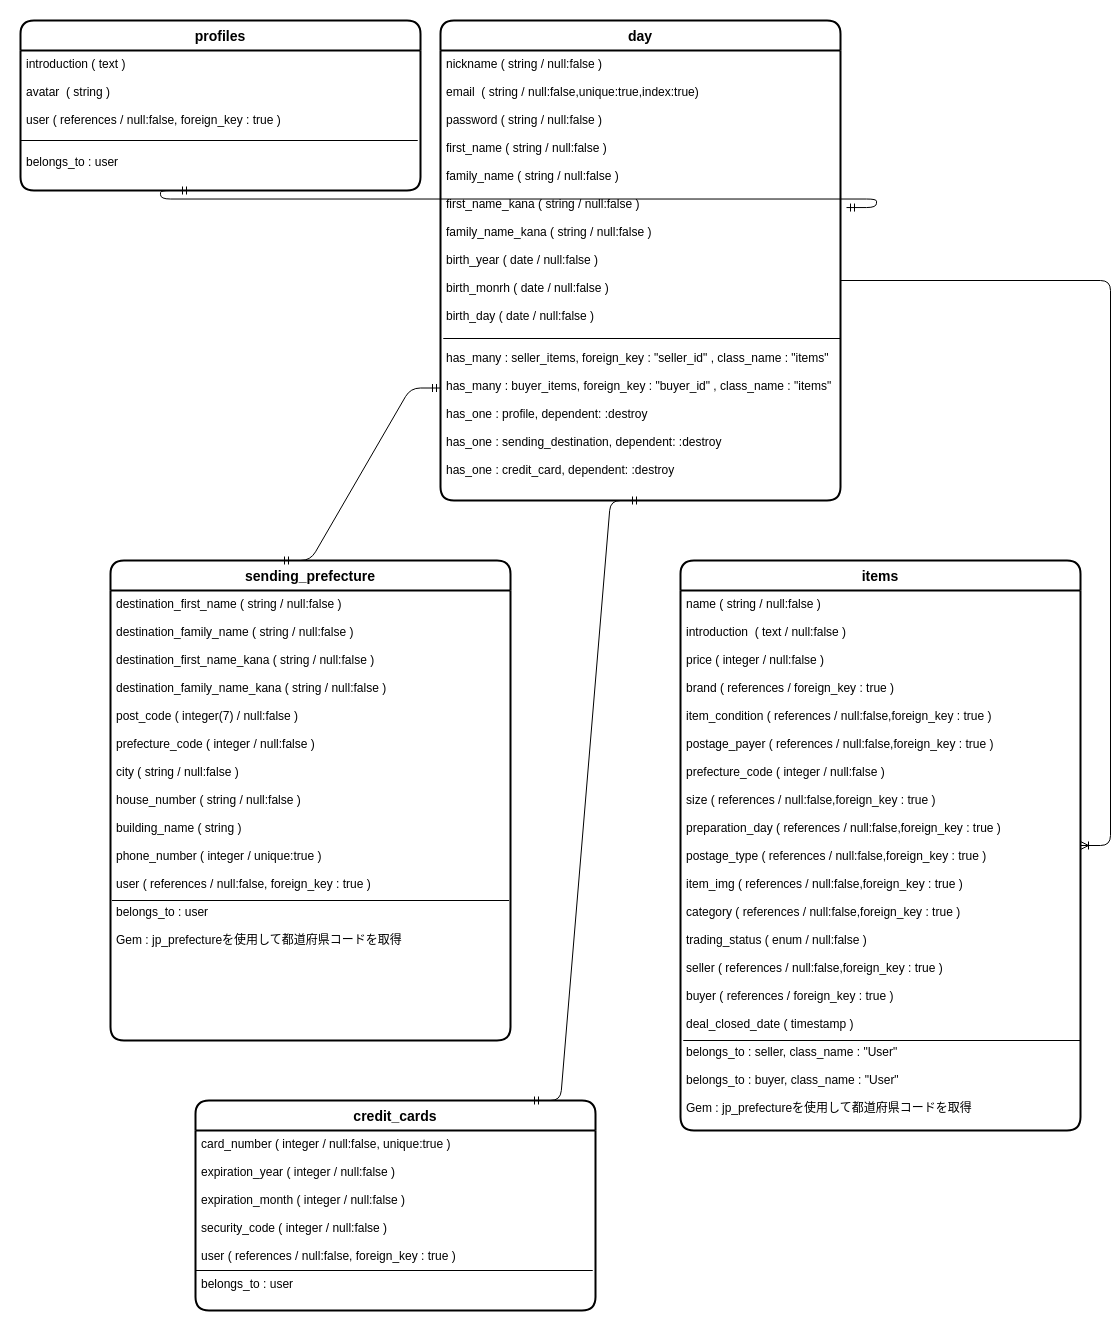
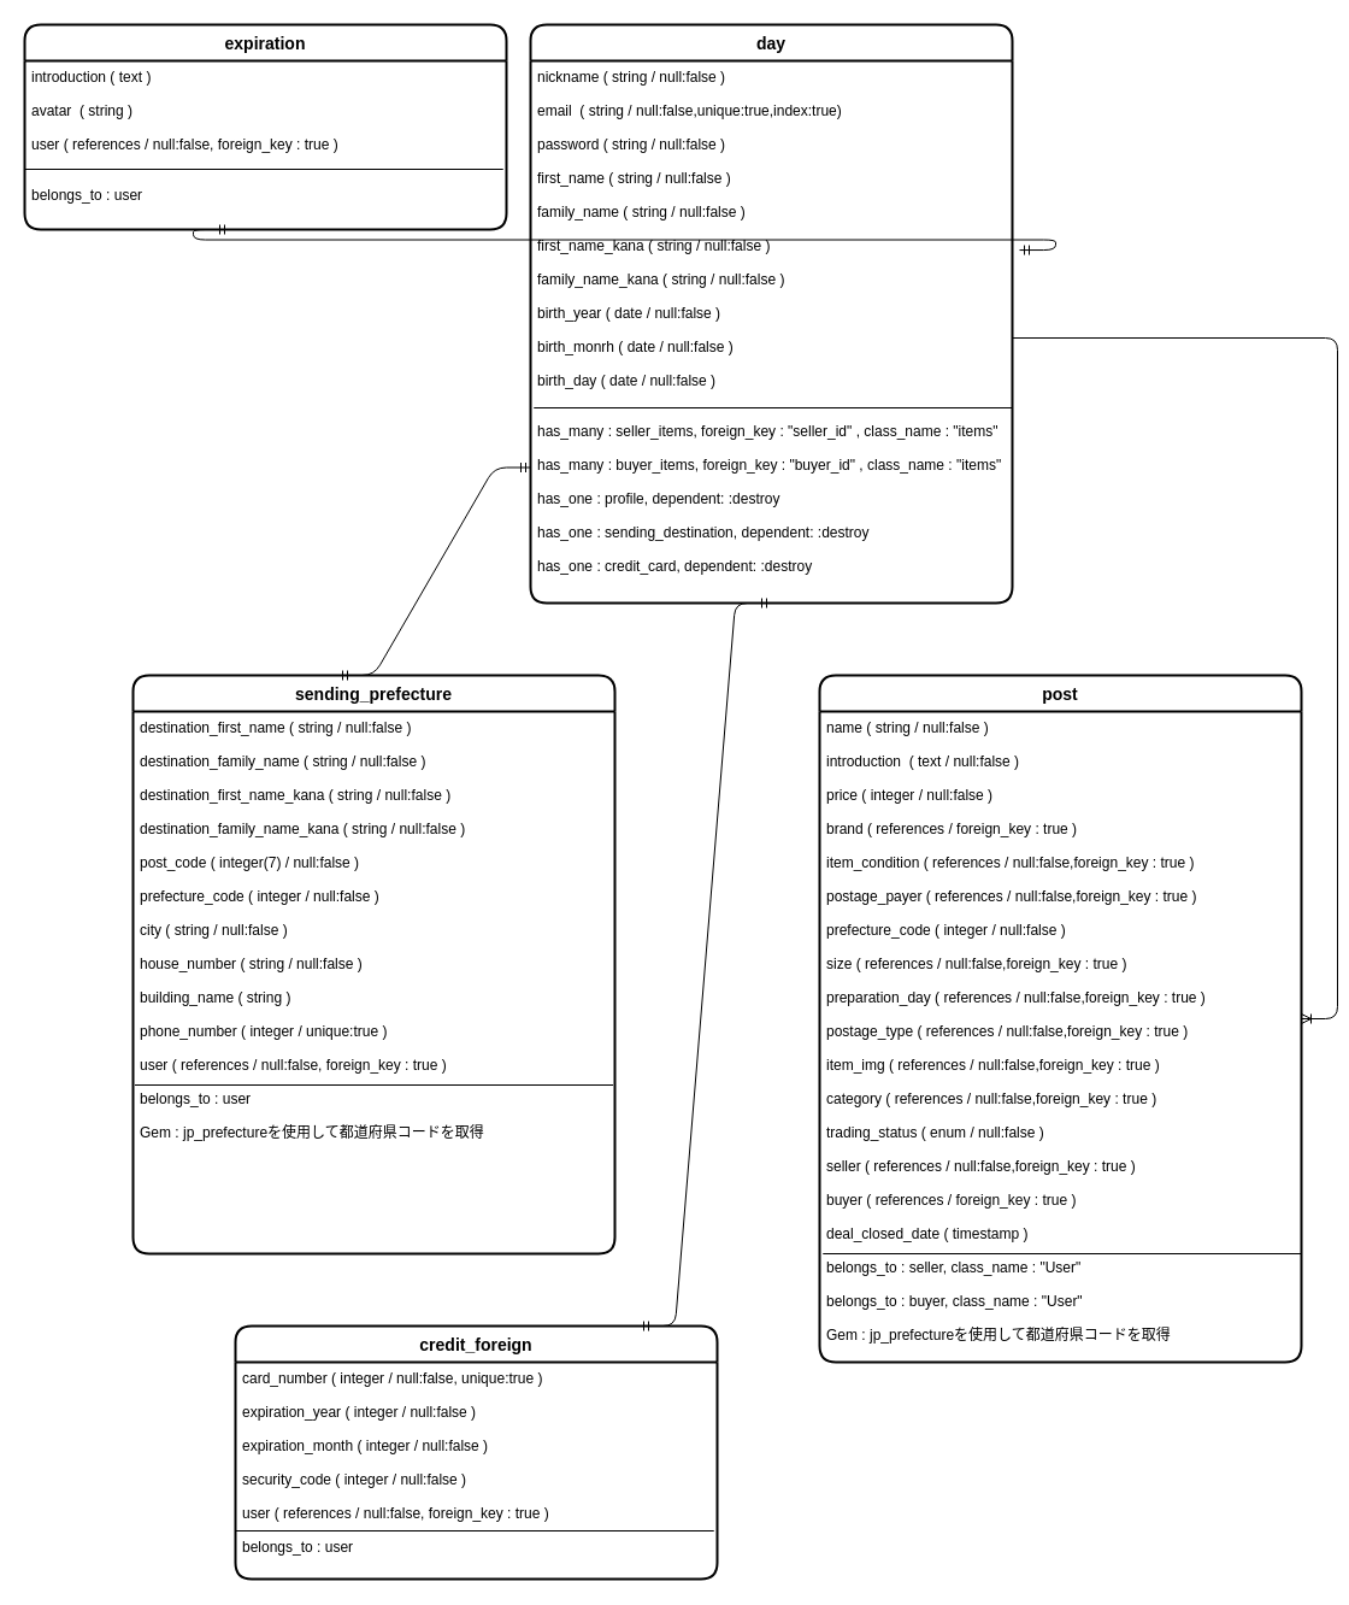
- <mxCell id="6" value="profiles" style="swimlane;childLayout=stackLayout;horizontal=1;startSize=30;horizontalStack=0;rounded=1;fontSize=14;fontStyle=1;strokeWidth=2;resizeParent=0;resizeLast=1;shadow=0;dashed=0;align=center;" vertex="1" parent="1"><mxGeometry x="20" y="20" width="400" height="170" as="geometry" /></mxCell>
+ <mxCell id="6" value="expiration" style="swimlane;childLayout=stackLayout;horizontal=1;startSize=30;horizontalStack=0;rounded=1;fontSize=14;fontStyle=1;strokeWidth=2;resizeParent=0;resizeLast=1;shadow=0;dashed=0;align=center;" vertex="1" parent="1"><mxGeometry x="20" y="20" width="400" height="170" as="geometry" /></mxCell>
- <mxCell id="9" value="items" style="swimlane;childLayout=stackLayout;horizontal=1;startSize=30;horizontalStack=0;rounded=1;fontSize=14;fontStyle=1;strokeWidth=2;resizeParent=0;resizeLast=1;shadow=0;dashed=0;align=center;" vertex="1" parent="1"><mxGeometry x="680" y="560" width="400" height="570" as="geometry" /></mxCell>
+ <mxCell id="9" value="post" style="swimlane;childLayout=stackLayout;horizontal=1;startSize=30;horizontalStack=0;rounded=1;fontSize=14;fontStyle=1;strokeWidth=2;resizeParent=0;resizeLast=1;shadow=0;dashed=0;align=center;" vertex="1" parent="1"><mxGeometry x="680" y="560" width="400" height="570" as="geometry" /></mxCell>
- <mxCell id="15" value="credit_cards" style="swimlane;childLayout=stackLayout;horizontal=1;startSize=30;horizontalStack=0;rounded=1;fontSize=14;fontStyle=1;strokeWidth=2;resizeParent=0;resizeLast=1;shadow=0;dashed=0;align=center;" vertex="1" parent="1"><mxGeometry x="195" y="1100" width="400" height="210" as="geometry" /></mxCell>
+ <mxCell id="15" value="credit_foreign" style="swimlane;childLayout=stackLayout;horizontal=1;startSize=30;horizontalStack=0;rounded=1;fontSize=14;fontStyle=1;strokeWidth=2;resizeParent=0;resizeLast=1;shadow=0;dashed=0;align=center;" vertex="1" parent="1"><mxGeometry x="195" y="1100" width="400" height="210" as="geometry" /></mxCell>
